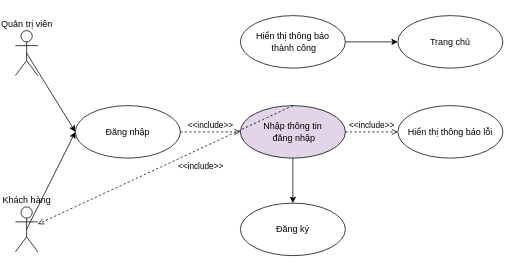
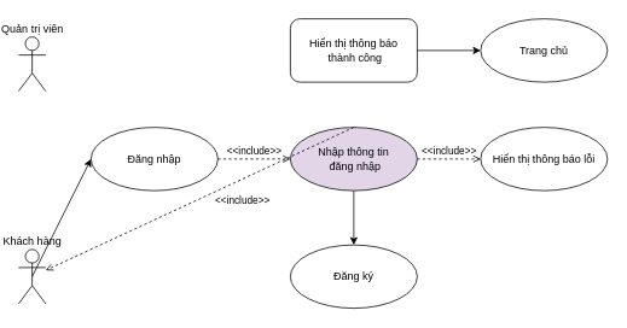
- <mxCell id="12" value="Hiển thị thông báo&lt;div&gt;&amp;nbsp;thành công&lt;/div&gt;" style="ellipse;whiteSpace=wrap;html=1;" parent="1" vertex="1"><mxGeometry x="320" y="20" width="140" height="70" as="geometry" /></mxCell>
+ <mxCell id="12" value="Hiển thị thông báo&lt;div&gt;&amp;nbsp;thành công&lt;/div&gt;" style="whiteSpace=wrap;html=1;rounded=1;" parent="1" vertex="1"><mxGeometry x="320" y="20" width="140" height="70" as="geometry" /></mxCell>
- <mxCell id="4" style="rounded=0;orthogonalLoop=1;jettySize=auto;html=1;exitX=0.5;exitY=0.5;exitDx=0;exitDy=0;exitPerimeter=0;entryX=0;entryY=0.5;entryDx=0;entryDy=0;" edge="1" parent="1" source="5" target="6"><mxGeometry relative="1" as="geometry"><mxPoint x="160" y="120" as="targetPoint" /></mxGeometry></mxCell>
